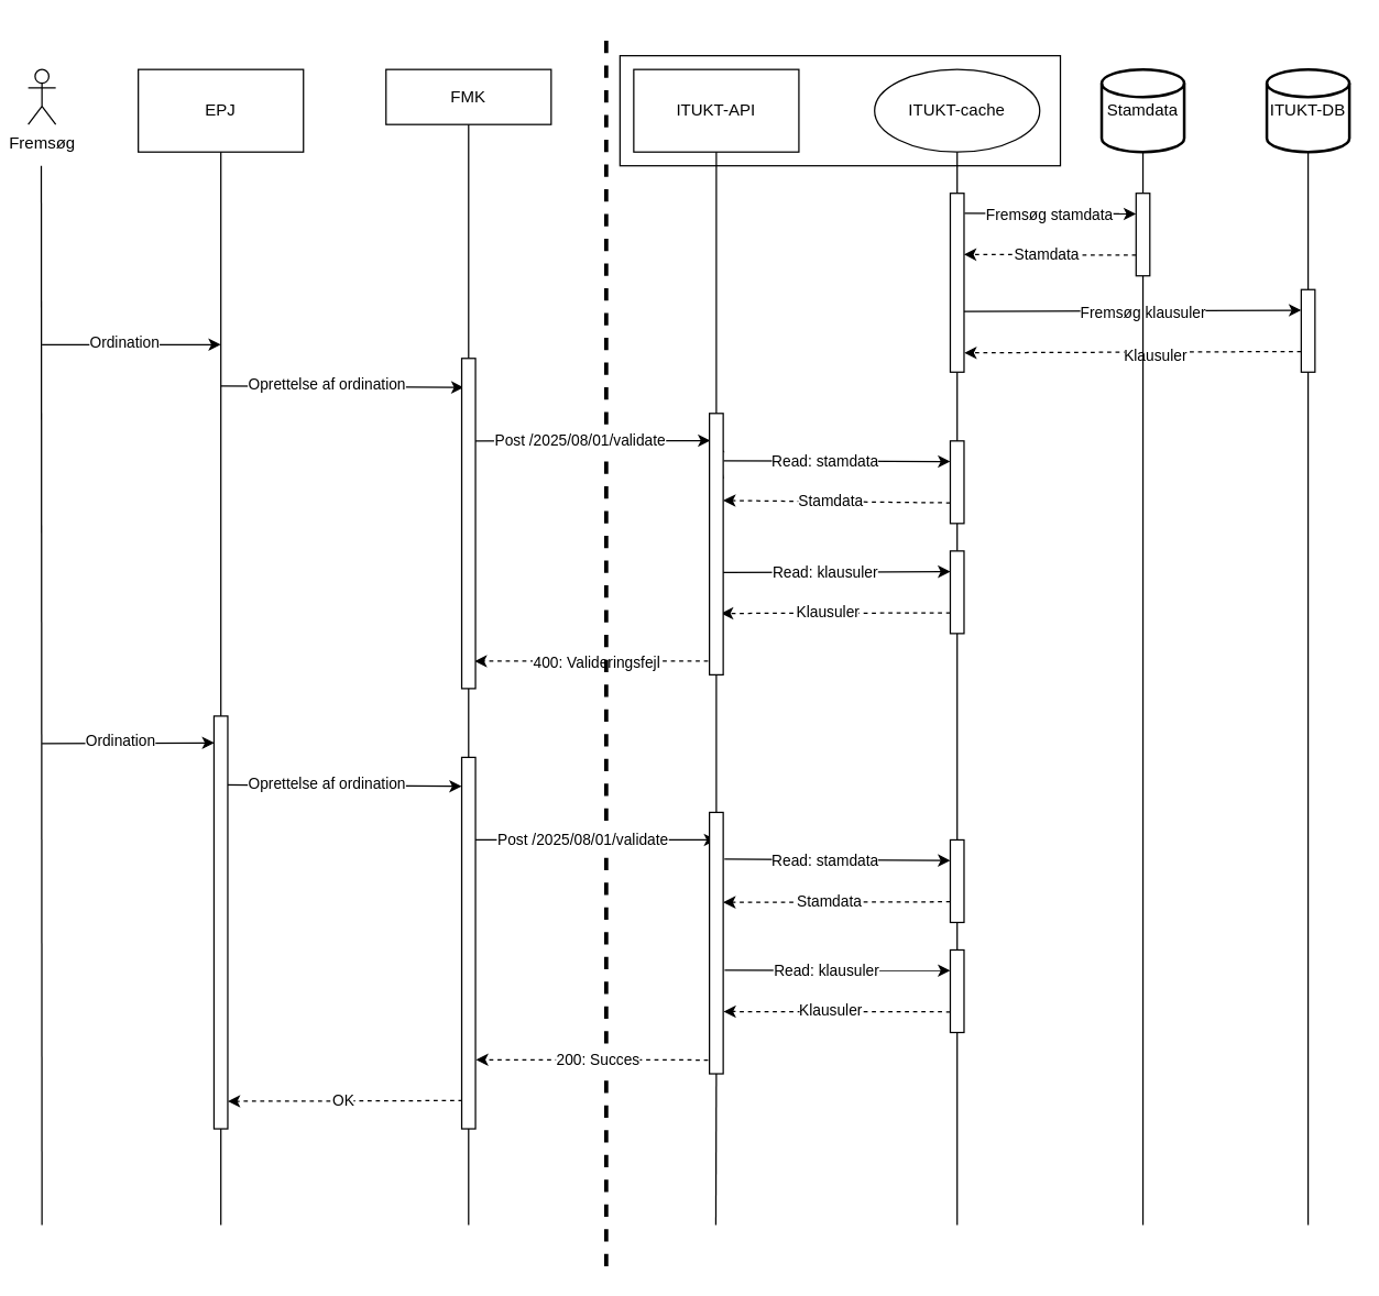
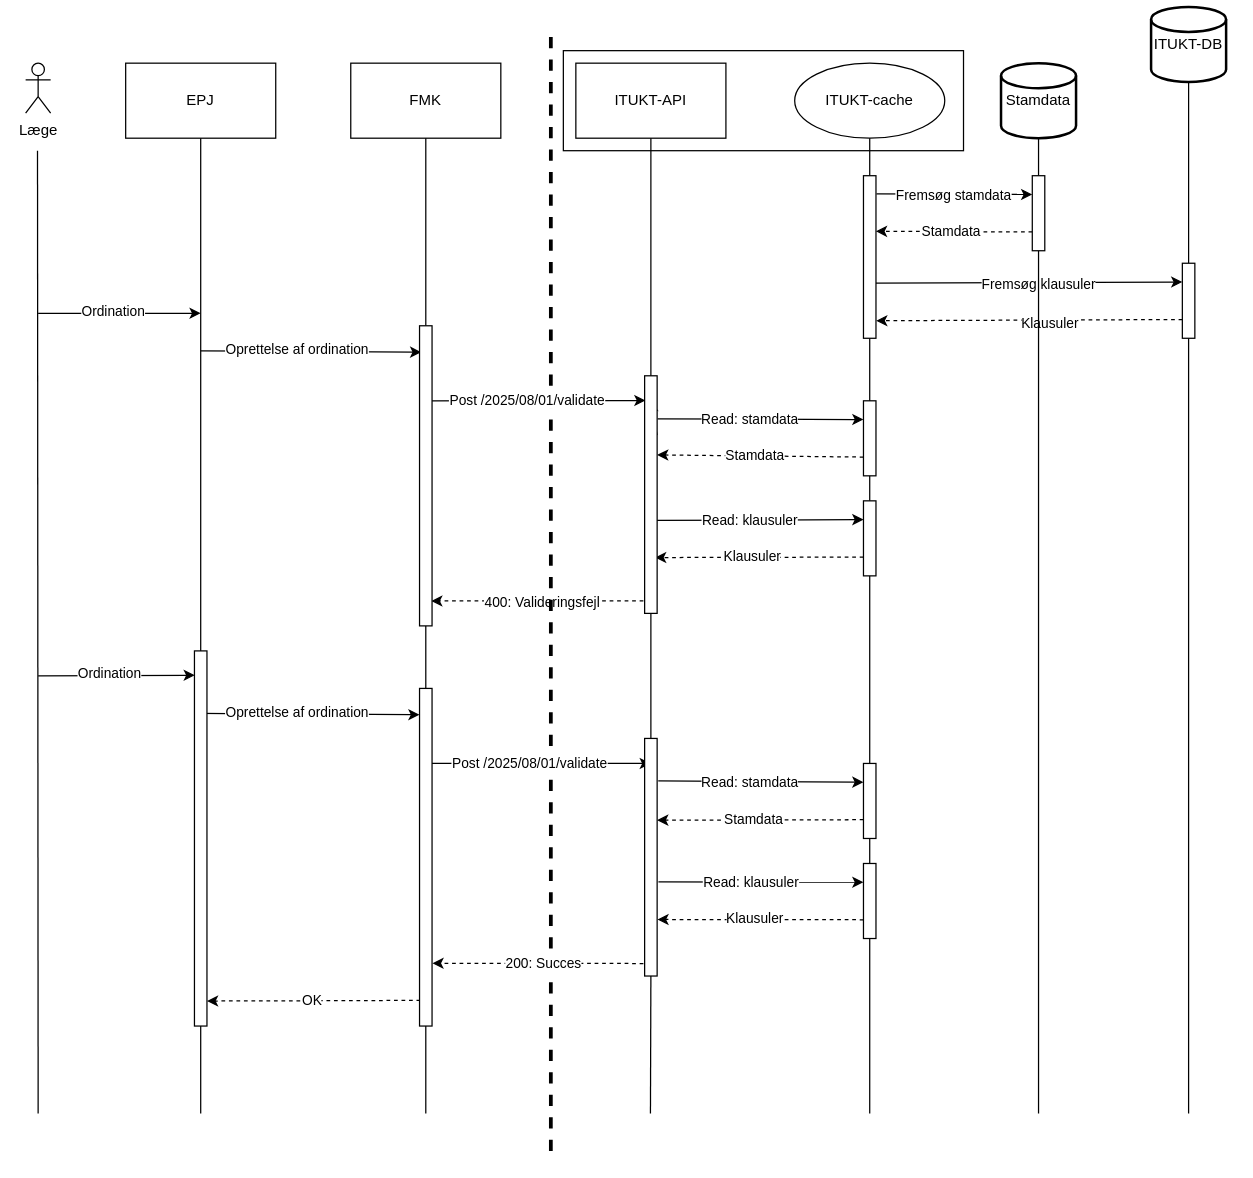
- <mxCell id="3" value="FMK" style="rounded=0;whiteSpace=wrap;html=1;" vertex="1" parent="1"><mxGeometry x="280" y="50" width="120" height="40" as="geometry" /></mxCell>
+ <mxCell id="3" value="FMK" style="rounded=0;whiteSpace=wrap;html=1;" vertex="1" parent="1"><mxGeometry x="280" y="50" width="120" height="60" as="geometry" /></mxCell>
- <mxCell id="10" value="ITUKT-DB" style="strokeWidth=2;html=1;shape=mxgraph.flowchart.database;whiteSpace=wrap;fillColor=default;" vertex="1" parent="1"><mxGeometry x="920" y="50" width="60" height="60" as="geometry" /></mxCell>
+ <mxCell id="10" value="ITUKT-DB" style="strokeWidth=2;html=1;shape=mxgraph.flowchart.database;whiteSpace=wrap;fillColor=default;" vertex="1" parent="1"><mxGeometry x="920" y="5" width="60" height="60" as="geometry" /></mxCell>
- <mxCell id="83" value="Fremsøg" style="shape=umlActor;verticalLabelPosition=bottom;verticalAlign=top;html=1;outlineConnect=0;" vertex="1" parent="1"><mxGeometry x="20" y="50" width="20" height="40" as="geometry" /></mxCell>
+ <mxCell id="83" value="Læge" style="shape=umlActor;verticalLabelPosition=bottom;verticalAlign=top;html=1;outlineConnect=0;" vertex="1" parent="1"><mxGeometry x="20" y="50" width="20" height="40" as="geometry" /></mxCell>
